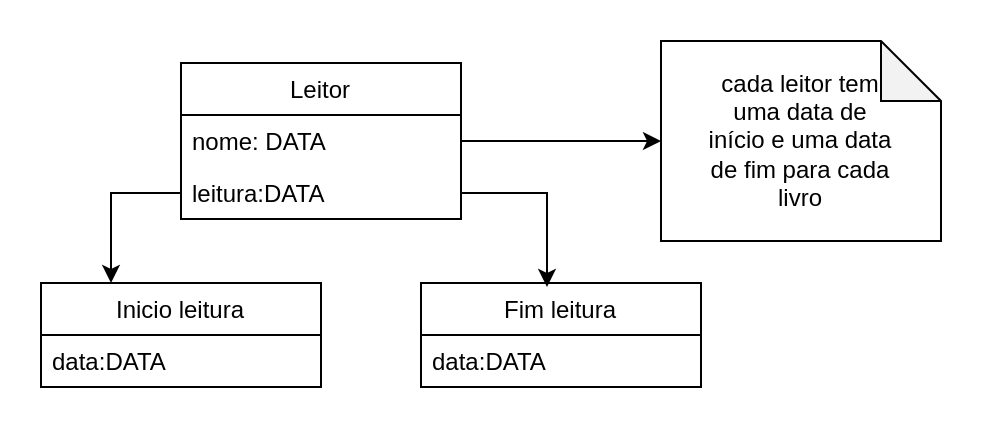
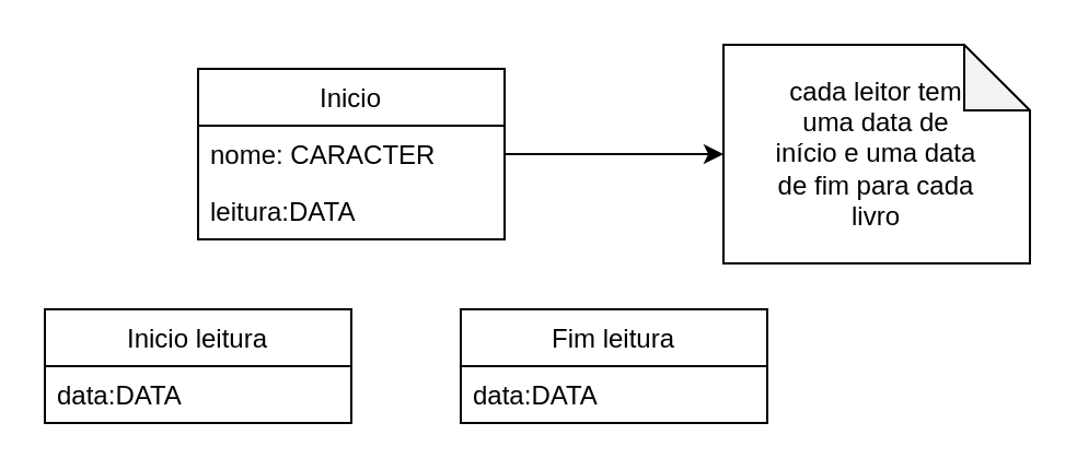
- <mxCell id="4" value="Leitor" style="swimlane;fontStyle=0;childLayout=stackLayout;horizontal=1;startSize=26;fillColor=none;horizontalStack=0;resizeParent=1;resizeParentMax=0;resizeLast=0;collapsible=1;marginBottom=0;" vertex="1" parent="1"><mxGeometry x="90" y="31" width="140" height="78" as="geometry" /></mxCell>
+ <mxCell id="4" value="Inicio" style="swimlane;fontStyle=0;childLayout=stackLayout;horizontal=1;startSize=26;fillColor=none;horizontalStack=0;resizeParent=1;resizeParentMax=0;resizeLast=0;collapsible=1;marginBottom=0;" vertex="1" parent="1"><mxGeometry x="90" y="31" width="140" height="78" as="geometry" /></mxCell>
- <mxCell id="5" value="nome: DATA" style="text;strokeColor=none;fillColor=none;align=left;verticalAlign=top;spacingLeft=4;spacingRight=4;overflow=hidden;rotatable=0;points=[[0,0.5],[1,0.5]];portConstraint=eastwest;" vertex="1" parent="4"><mxGeometry y="26" width="140" height="26" as="geometry" /></mxCell>
+ <mxCell id="5" value="nome: CARACTER" style="text;strokeColor=none;fillColor=none;align=left;verticalAlign=top;spacingLeft=4;spacingRight=4;overflow=hidden;rotatable=0;points=[[0,0.5],[1,0.5]];portConstraint=eastwest;" vertex="1" parent="4"><mxGeometry y="26" width="140" height="26" as="geometry" /></mxCell>
- <mxCell id="13" style="edgeStyle=orthogonalEdgeStyle;rounded=0;orthogonalLoop=1;jettySize=auto;html=1;exitX=1;exitY=0.5;exitDx=0;exitDy=0;entryX=0.45;entryY=0.038;entryDx=0;entryDy=0;entryPerimeter=0;" edge="1" parent="1" source="6" target="9"><mxGeometry relative="1" as="geometry" /></mxCell>
- <mxCell id="12" style="edgeStyle=orthogonalEdgeStyle;rounded=0;orthogonalLoop=1;jettySize=auto;html=1;exitX=0;exitY=0.5;exitDx=0;exitDy=0;entryX=0.25;entryY=0;entryDx=0;entryDy=0;" edge="1" parent="1" source="6" target="7"><mxGeometry relative="1" as="geometry" /></mxCell>
